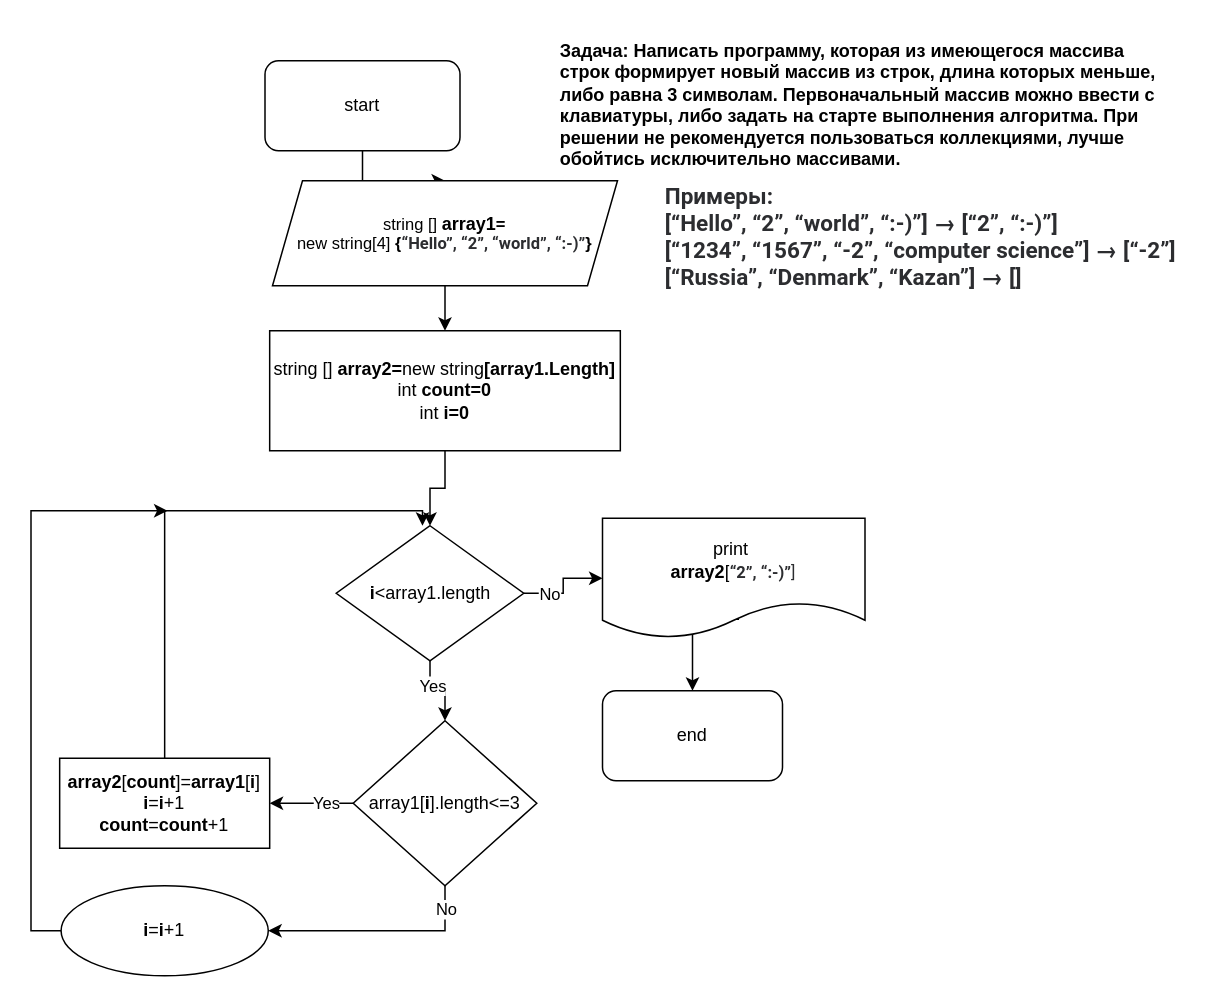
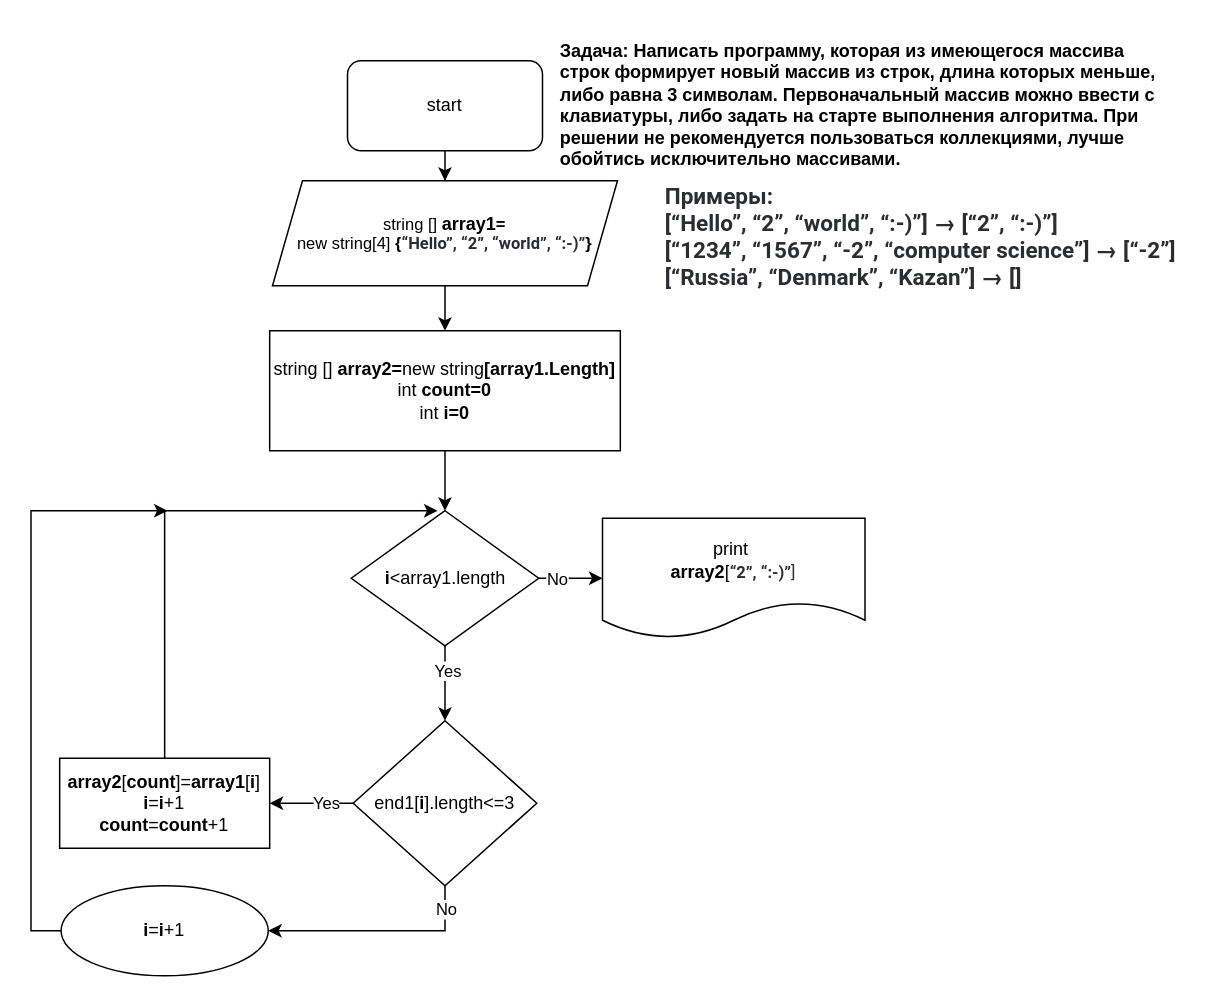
- <mxCell id="3" value="start" style="rounded=1;whiteSpace=wrap;html=1;" parent="1" vertex="1"><mxGeometry x="176" y="40" width="130" height="60" as="geometry" /></mxCell>
+ <mxCell id="3" value="start" style="rounded=1;whiteSpace=wrap;html=1;" parent="1" vertex="1"><mxGeometry x="231" y="40" width="130" height="60" as="geometry" /></mxCell>
- <mxCell id="20" value="&lt;b&gt;i&lt;/b&gt;&amp;lt;array1.length" style="rhombus;whiteSpace=wrap;html=1;" vertex="1" parent="1"><mxGeometry x="223.5" y="350" width="125" height="90" as="geometry" /></mxCell>
+ <mxCell id="20" value="&lt;b&gt;i&lt;/b&gt;&amp;lt;array1.length" style="rhombus;whiteSpace=wrap;html=1;" vertex="1" parent="1"><mxGeometry x="233.5" y="340" width="125" height="90" as="geometry" /></mxCell>
- <mxCell id="24" value="" style="edgeStyle=orthogonalEdgeStyle;rounded=0;orthogonalLoop=1;jettySize=auto;html=1;exitX=0.52;exitY=0.841;exitDx=0;exitDy=0;exitPerimeter=0;entryX=0.5;entryY=0;entryDx=0;entryDy=0;" edge="1" parent="1" source="25" target="26"><mxGeometry relative="1" as="geometry"><Array as="points"><mxPoint x="461" y="412" /></Array></mxGeometry></mxCell>
- <mxCell id="26" value="end" style="rounded=1;whiteSpace=wrap;html=1;" vertex="1" parent="1"><mxGeometry x="401" y="460" width="120" height="60" as="geometry" /></mxCell>
- <mxCell id="14" value="array1[&lt;b&gt;i&lt;/b&gt;].length&amp;lt;=3" style="rhombus;whiteSpace=wrap;html=1;" parent="1" vertex="1"><mxGeometry x="234.81" y="480" width="122.38" height="110" as="geometry" /></mxCell>
+ <mxCell id="14" value="end1[&lt;b&gt;i&lt;/b&gt;].length&amp;lt;=3" style="rhombus;whiteSpace=wrap;html=1;" parent="1" vertex="1"><mxGeometry x="234.81" y="480" width="122.38" height="110" as="geometry" /></mxCell>
